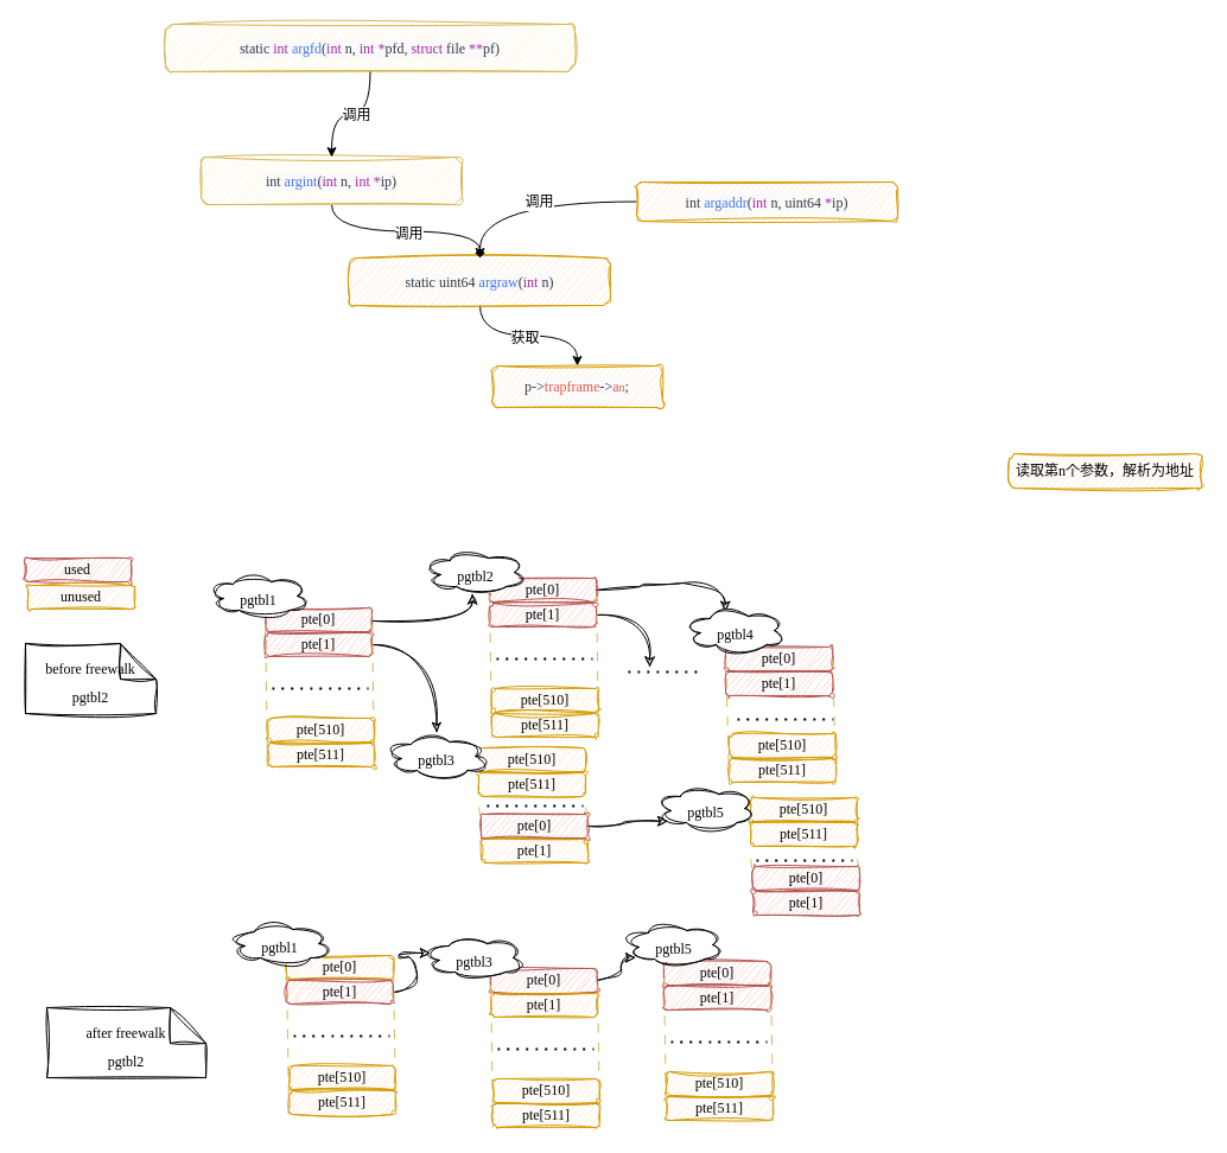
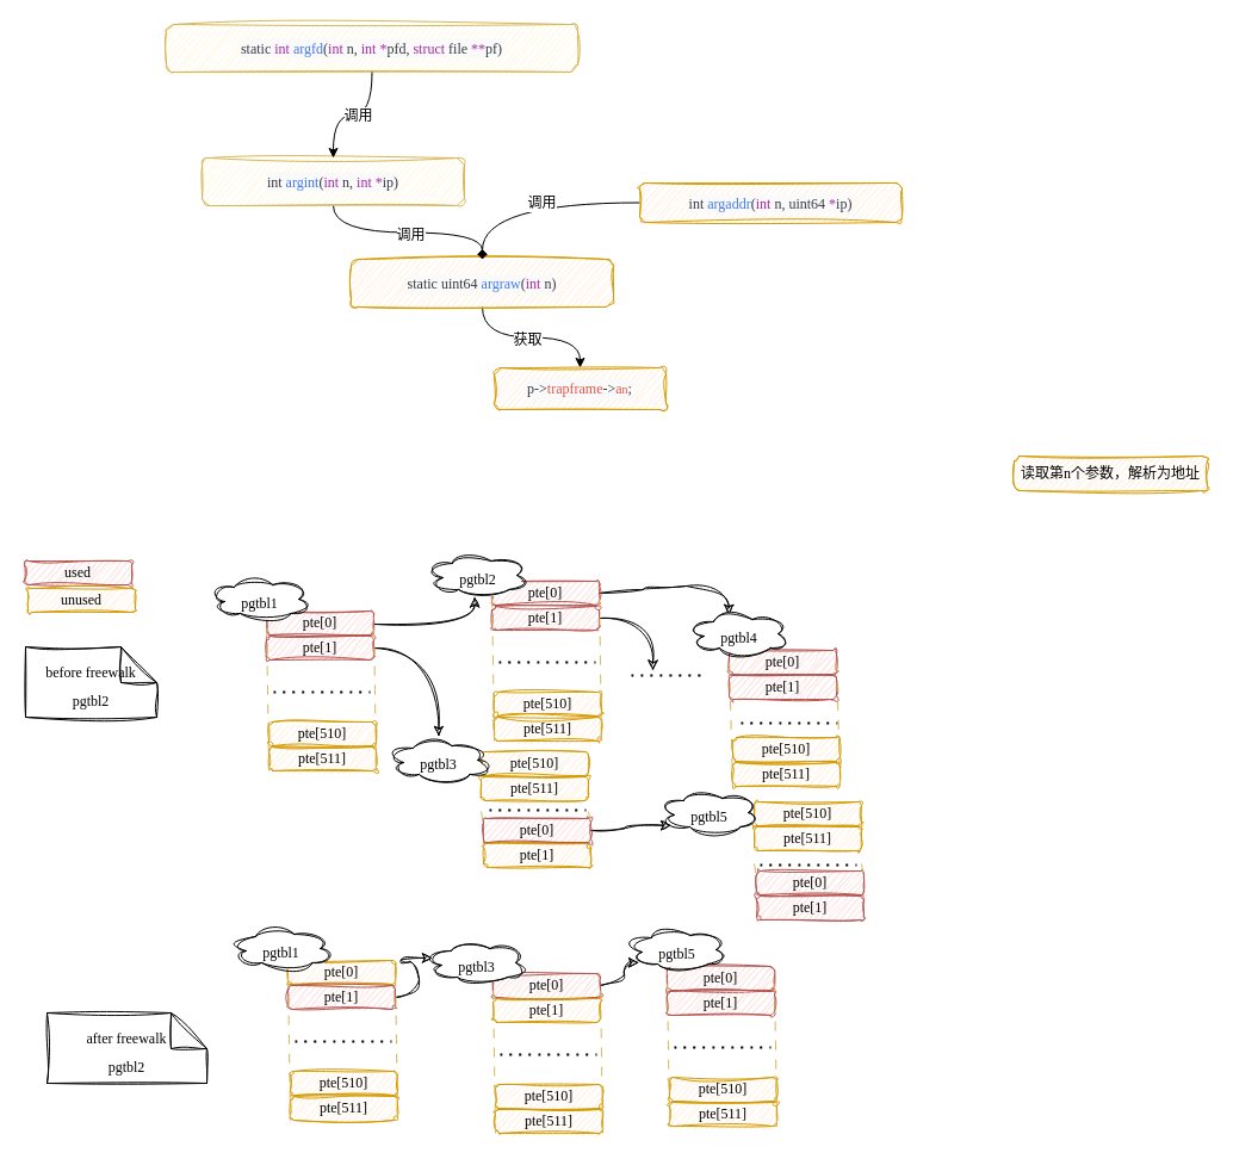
- <mxCell id="2" style="edgeStyle=orthogonalEdgeStyle;rounded=0;orthogonalLoop=1;jettySize=auto;html=1;fontFamily=Comic Sans MS;fontSize=12;fontColor=default;curved=1;" edge="1" parent="1" source="4" target="7"><mxGeometry relative="1" as="geometry" /></mxCell>
+ <mxCell id="2" style="edgeStyle=orthogonalEdgeStyle;rounded=0;orthogonalLoop=1;jettySize=auto;html=1;fontFamily=Comic Sans MS;fontSize=12;fontColor=default;curved=1;endArrow=diamond;" edge="1" parent="1" source="4" target="7"><mxGeometry relative="1" as="geometry" /></mxCell>
